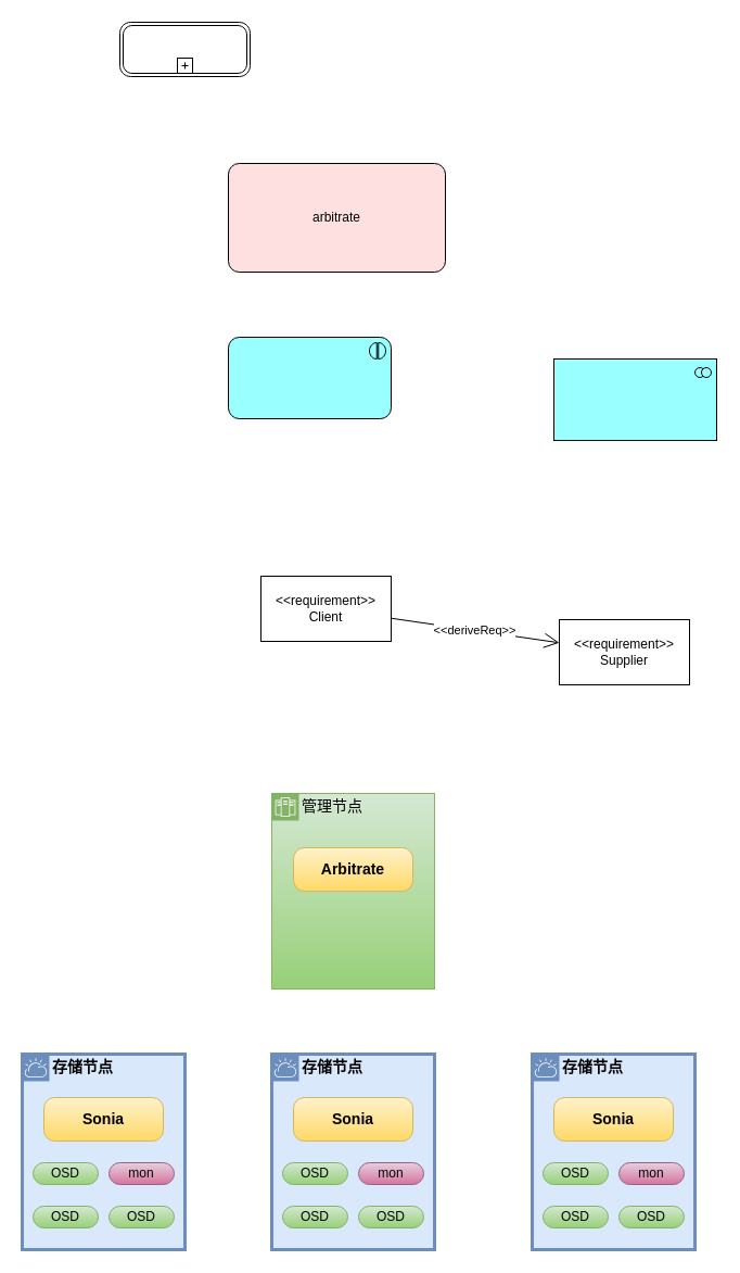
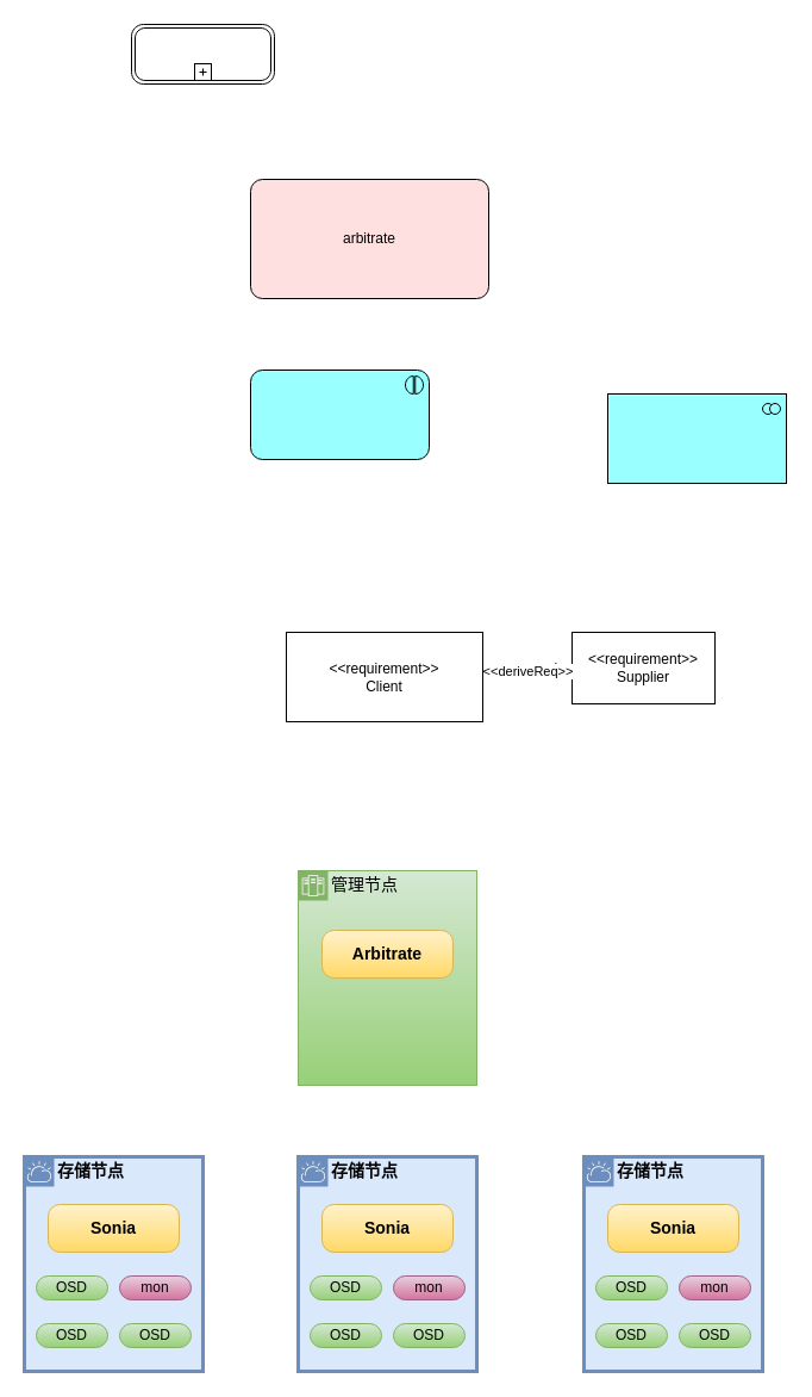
- <mxCell id="4" value="&amp;lt;&amp;lt;requirement&amp;gt;&amp;gt;&#10;Client" style="shape=rect;html=1;whiteSpace=wrap;align=center;" vertex="1" parent="1"><mxGeometry x="240" y="530" width="120" height="60" as="geometry" /></mxCell>
+ <mxCell id="4" value="&amp;lt;&amp;lt;requirement&amp;gt;&amp;gt;&#10;Client" style="shape=rect;html=1;whiteSpace=wrap;align=center;" vertex="1" parent="1"><mxGeometry x="240" y="530" width="165" height="75" as="geometry" /></mxCell>
- <mxCell id="5" value="&amp;lt;&amp;lt;requirement&amp;gt;&amp;gt;&#10;Supplier" style="shape=rect;html=1;whiteSpace=wrap;align=center;" vertex="1" parent="1"><mxGeometry x="515" y="570" width="120" height="60" as="geometry" /></mxCell>
+ <mxCell id="5" value="&amp;lt;&amp;lt;requirement&amp;gt;&amp;gt;&#10;Supplier" style="shape=rect;html=1;whiteSpace=wrap;align=center;" vertex="1" parent="1"><mxGeometry x="480" y="530" width="120" height="60" as="geometry" /></mxCell>
